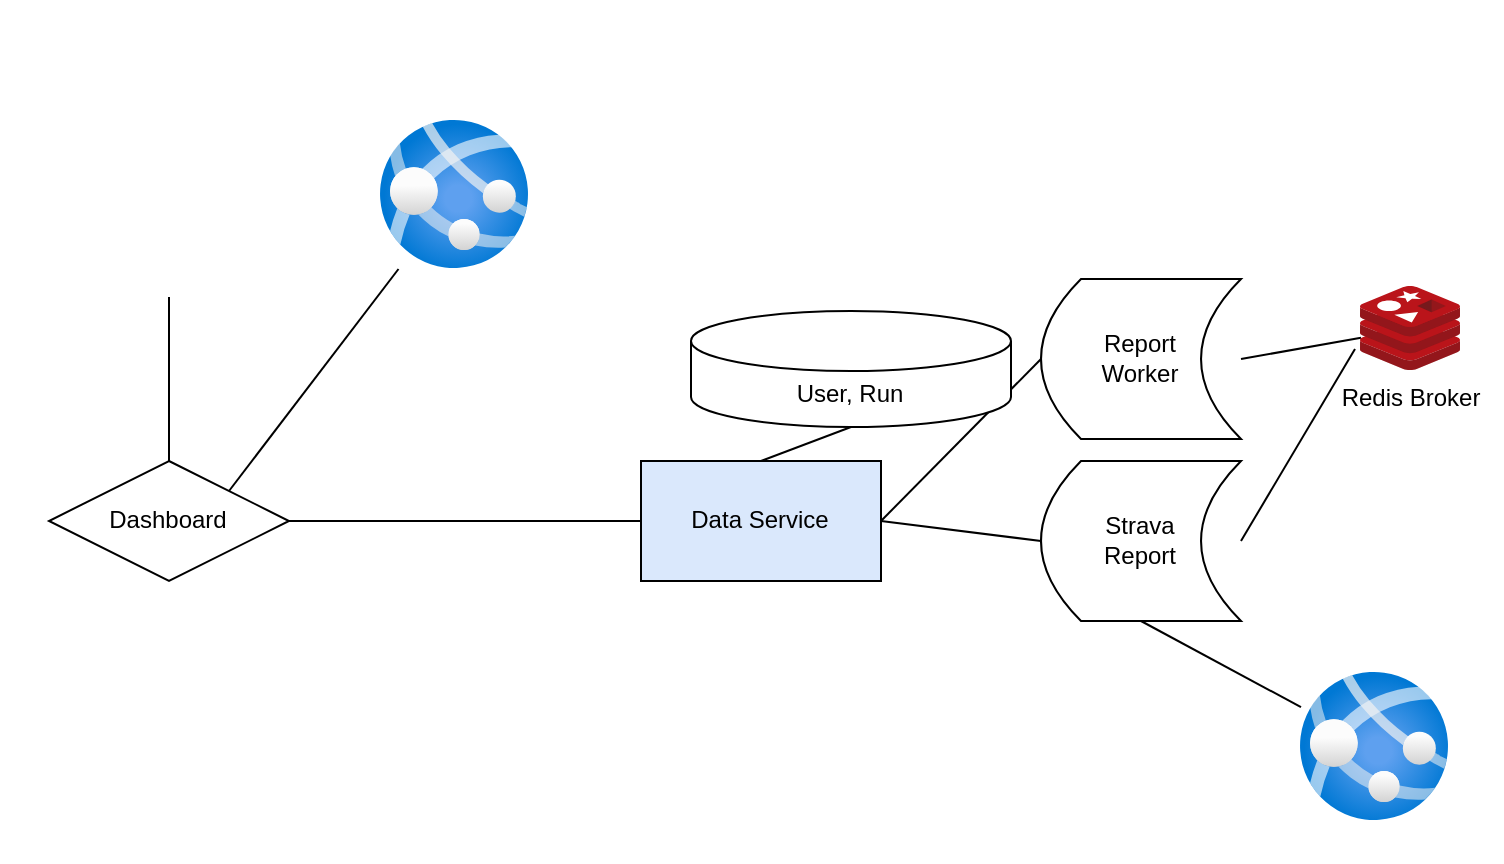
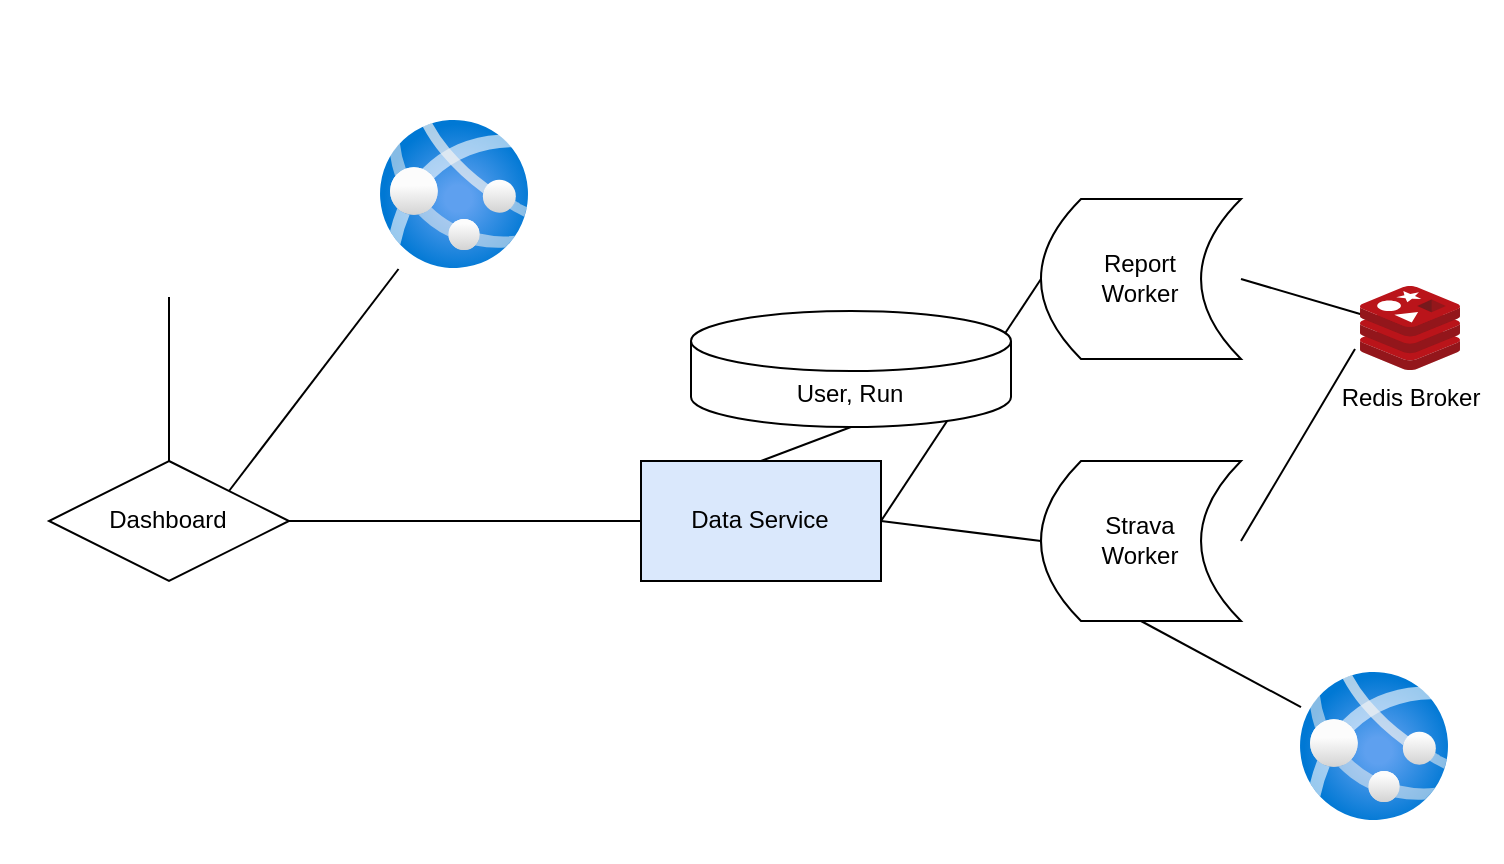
- <mxCell id="13" value="Report&lt;br&gt;Worker" style="shape=dataStorage;whiteSpace=wrap;html=1;fixedSize=1;" vertex="1" parent="1"><mxGeometry x="520" y="139" width="100" height="80" as="geometry" /></mxCell>
+ <mxCell id="13" value="Report&lt;br&gt;Worker" style="shape=dataStorage;whiteSpace=wrap;html=1;fixedSize=1;" vertex="1" parent="1"><mxGeometry x="520" y="99" width="100" height="80" as="geometry" /></mxCell>
- <mxCell id="17" value="Strava&lt;br&gt;Report" style="shape=dataStorage;whiteSpace=wrap;html=1;fixedSize=1;" vertex="1" parent="1"><mxGeometry x="520" y="230" width="100" height="80" as="geometry" /></mxCell>
+ <mxCell id="17" value="Strava&lt;br&gt;Worker" style="shape=dataStorage;whiteSpace=wrap;html=1;fixedSize=1;" vertex="1" parent="1"><mxGeometry x="520" y="230" width="100" height="80" as="geometry" /></mxCell>
